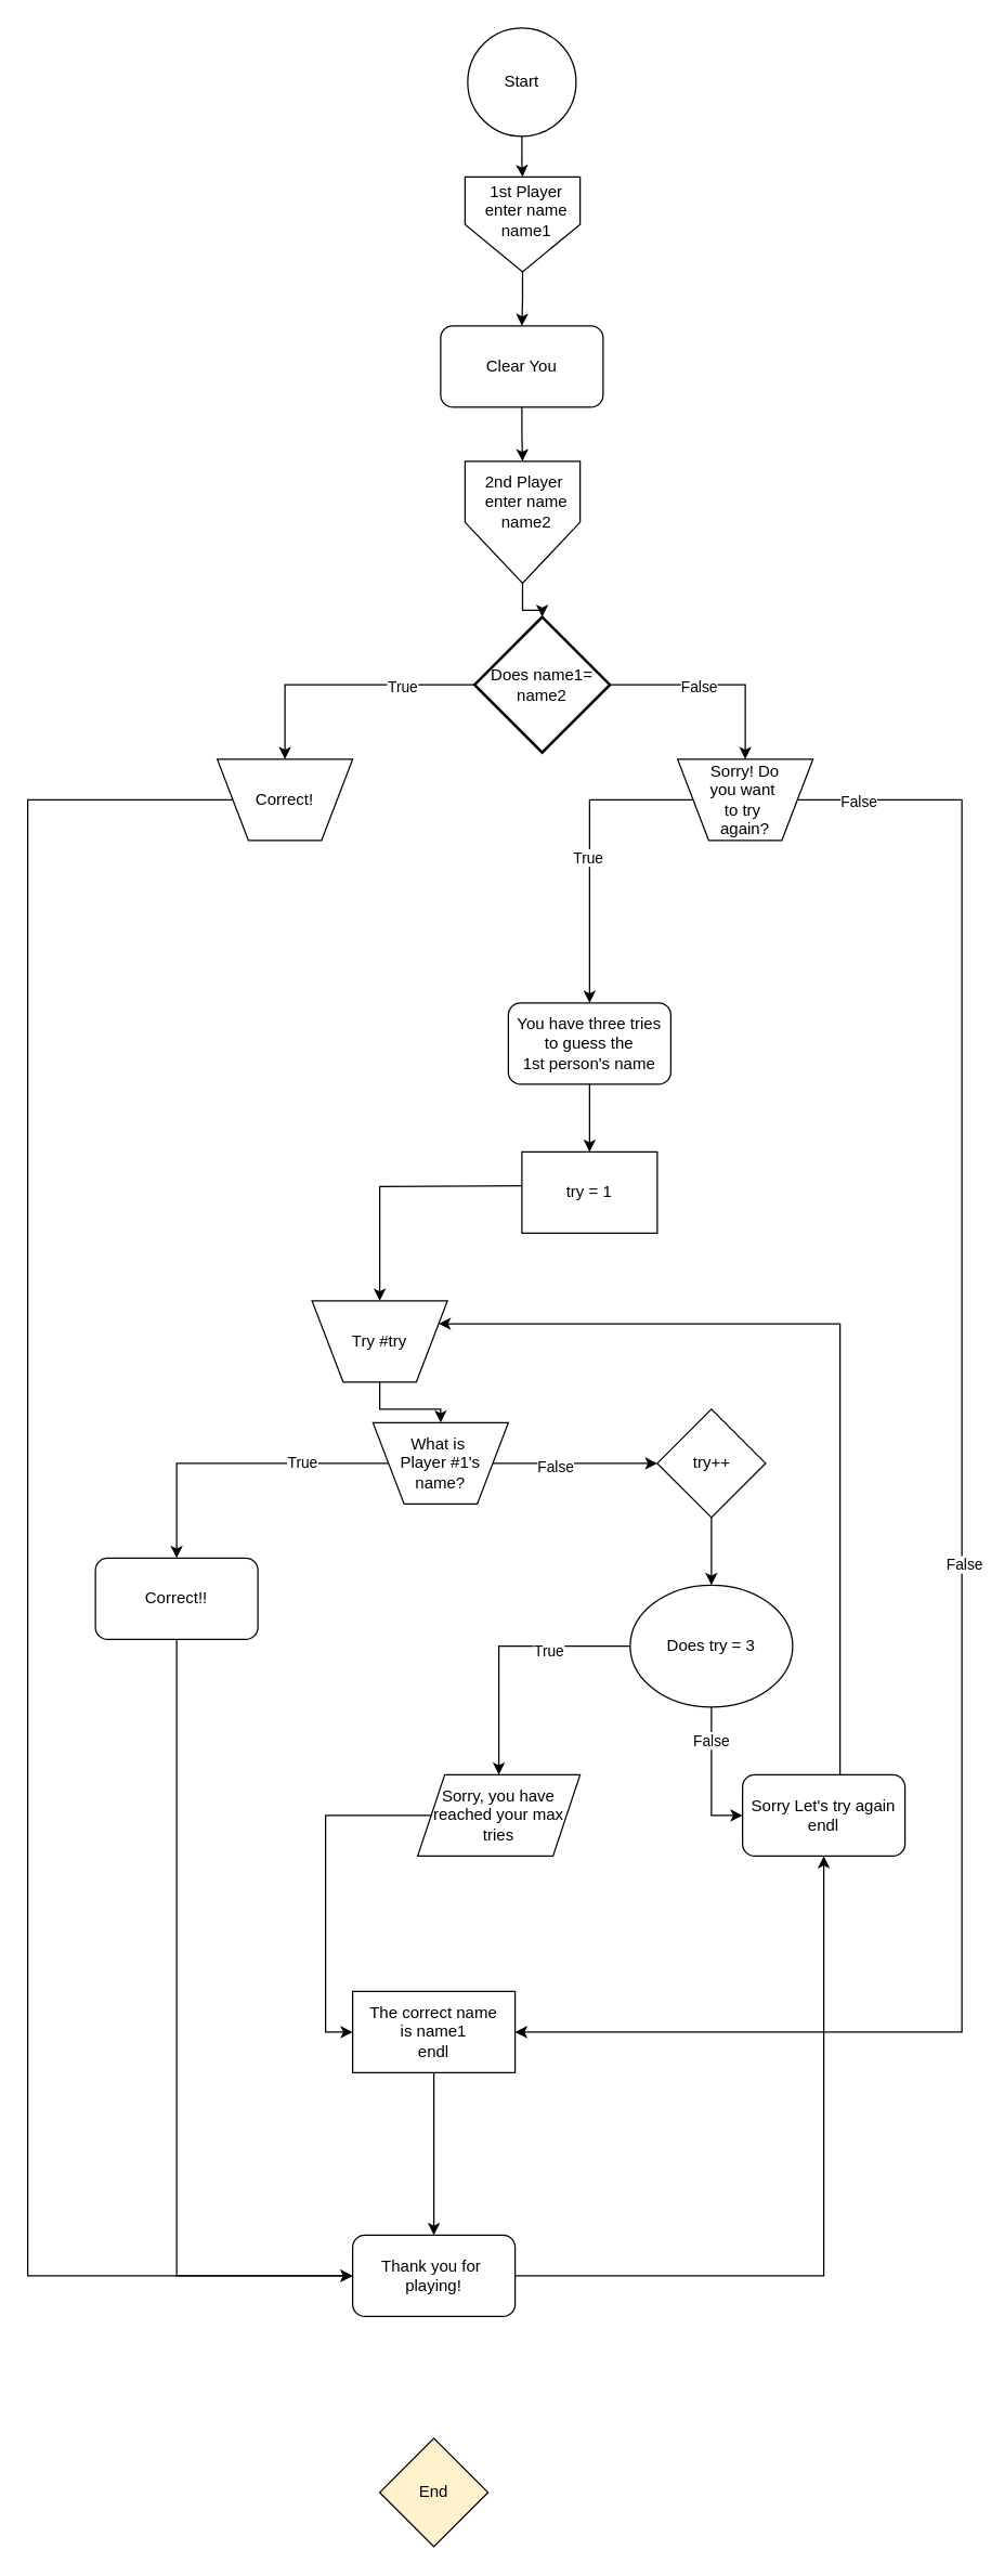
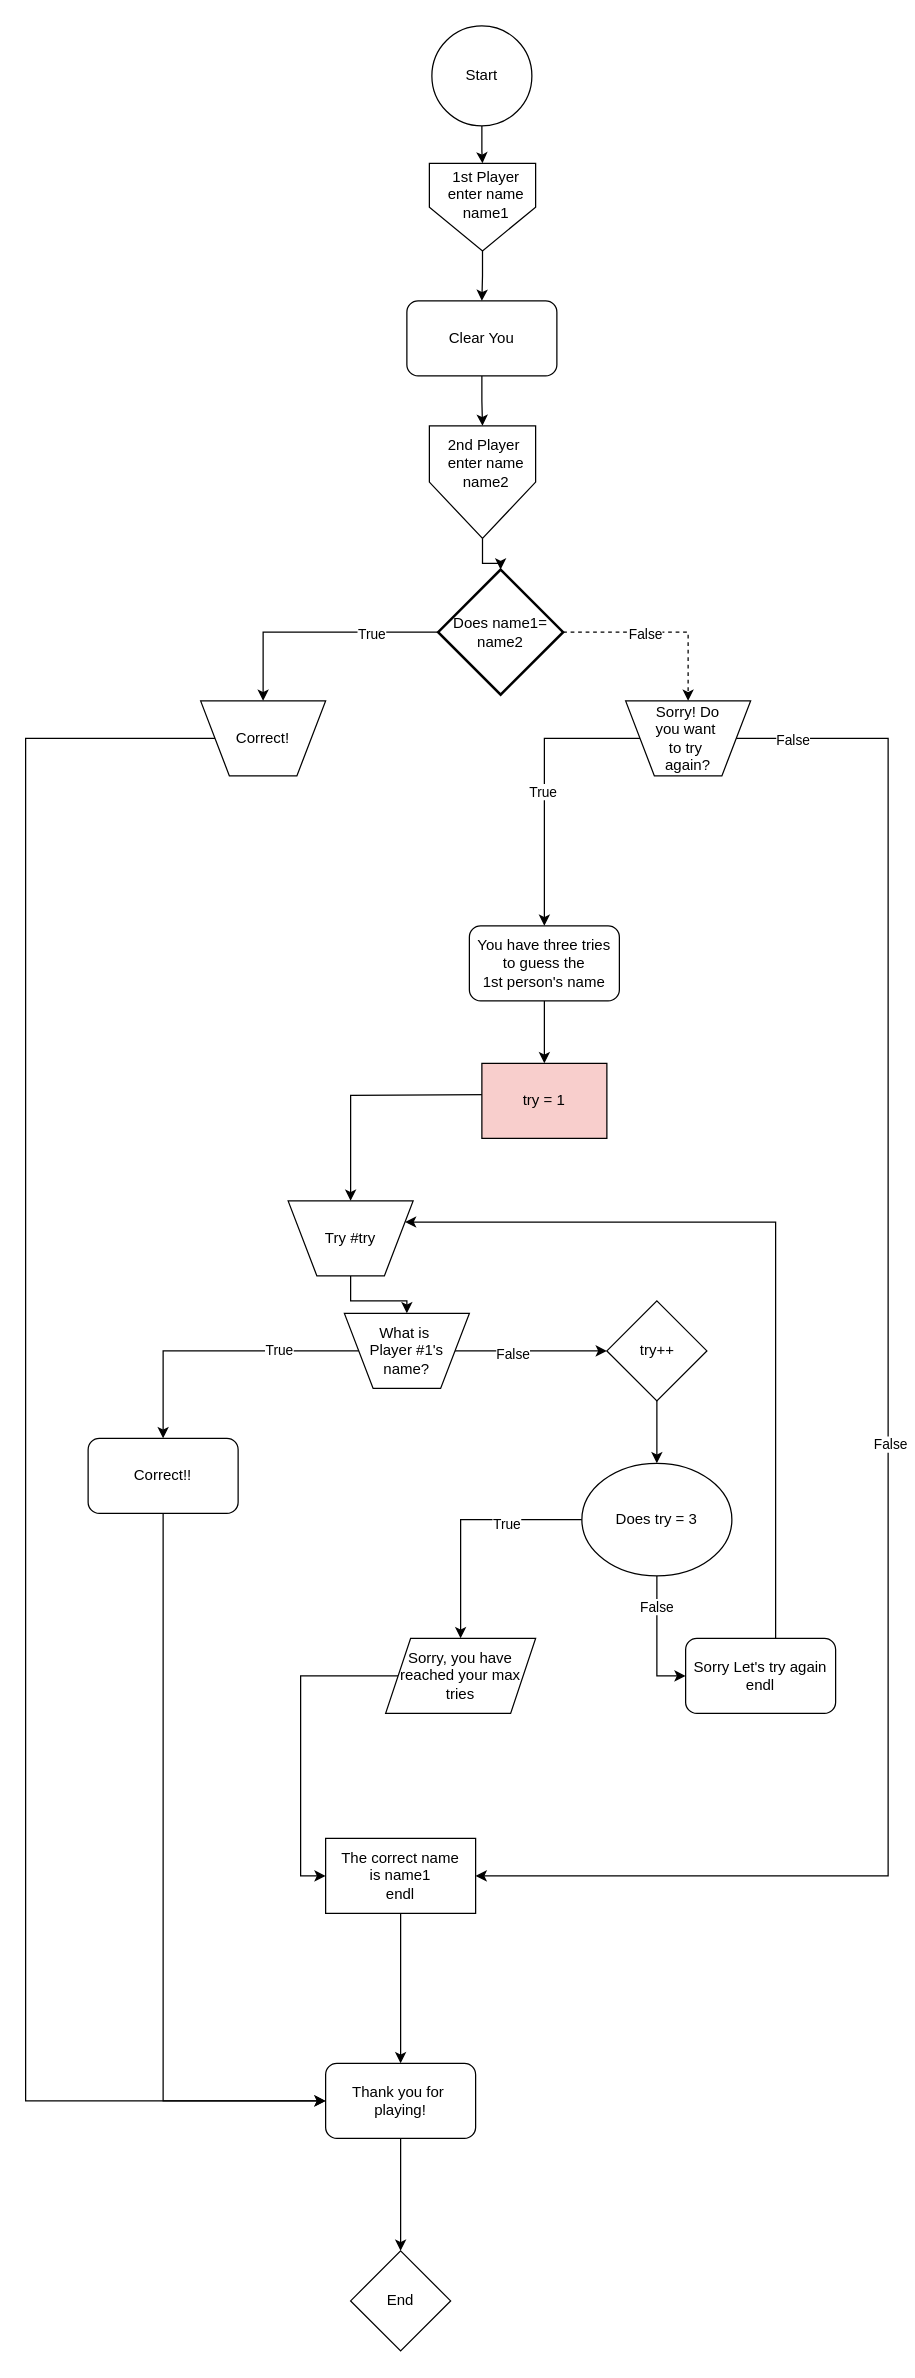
- <mxCell id="14" style="edgeStyle=orthogonalEdgeStyle;rounded=0;orthogonalLoop=1;jettySize=auto;html=1;entryX=0.5;entryY=0;entryDx=0;entryDy=0;" edge="1" parent="1" source="16" target="24"><mxGeometry relative="1" as="geometry" /></mxCell>
+ <mxCell id="14" style="edgeStyle=orthogonalEdgeStyle;rounded=0;orthogonalLoop=1;jettySize=auto;html=1;entryX=0.5;entryY=0;entryDx=0;entryDy=0;dashed=1;" edge="1" parent="1" source="16" target="24"><mxGeometry relative="1" as="geometry" /></mxCell>
- <mxCell id="49" value="try = 1" style="rounded=0;whiteSpace=wrap;html=1;" vertex="1" parent="1"><mxGeometry x="385" y="850" width="100" height="60" as="geometry" /></mxCell>
+ <mxCell id="49" value="try = 1" style="rounded=0;whiteSpace=wrap;html=1;fillColor=#f8cecc;" vertex="1" parent="1"><mxGeometry x="385" y="850" width="100" height="60" as="geometry" /></mxCell>
- <mxCell id="50" style="edgeStyle=orthogonalEdgeStyle;rounded=0;orthogonalLoop=1;jettySize=auto;html=1;" edge="1" parent="1" source="51" target="37"><mxGeometry relative="1" as="geometry" /></mxCell>
+ <mxCell id="50" style="edgeStyle=orthogonalEdgeStyle;rounded=0;orthogonalLoop=1;jettySize=auto;html=1;entryX=0.5;entryY=0;entryDx=0;entryDy=0;" edge="1" parent="1" source="51" target="54"><mxGeometry relative="1" as="geometry" /></mxCell>
- <mxCell id="54" value="End" style="rhombus;whiteSpace=wrap;html=1;fillColor=#fff2cc;" vertex="1" parent="1"><mxGeometry x="280" y="1800" width="80" height="80" as="geometry" /></mxCell>
+ <mxCell id="54" value="End" style="rhombus;whiteSpace=wrap;html=1;" vertex="1" parent="1"><mxGeometry x="280" y="1800" width="80" height="80" as="geometry" /></mxCell>
